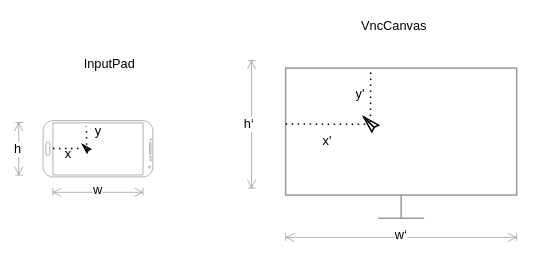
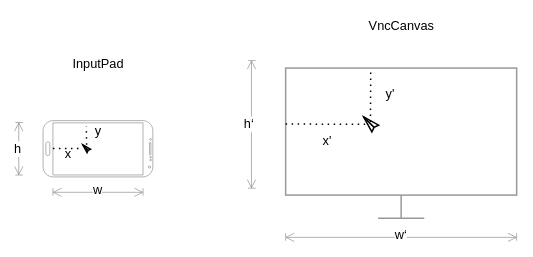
- <mxCell id="5" value="VncCanvas" style="text;html=1;align=center;verticalAlign=middle;resizable=0;points=[];autosize=1;fontSize=17;" vertex="1" parent="1"><mxGeometry x="473.85" y="20" width="100" height="30" as="geometry" /></mxCell>
+ <mxCell id="5" value="VncCanvas" style="text;html=1;align=center;verticalAlign=middle;resizable=0;points=[];autosize=1;fontSize=17;" vertex="1" parent="1"><mxGeometry x="483.85" y="20" width="100" height="30" as="geometry" /></mxCell>
- <mxCell id="3" value="InputPad" style="text;html=1;align=center;verticalAlign=middle;resizable=0;points=[];autosize=1;fontSize=17;" vertex="1" parent="1"><mxGeometry x="105.01" y="70" width="80" height="30" as="geometry" /></mxCell>
+ <mxCell id="3" value="InputPad" style="text;html=1;align=center;verticalAlign=middle;resizable=0;points=[];autosize=1;fontSize=17;" vertex="1" parent="1"><mxGeometry x="90.01" y="70" width="80" height="30" as="geometry" /></mxCell>
- <mxCell id="19" value="y'" style="text;html=1;align=center;verticalAlign=middle;resizable=0;points=[];autosize=1;fontSize=17;" vertex="1" parent="1"><mxGeometry x="463.85" y="110" width="30" height="30" as="geometry" /></mxCell>
+ <mxCell id="19" value="y'" style="text;html=1;align=center;verticalAlign=middle;resizable=0;points=[];autosize=1;fontSize=17;" vertex="1" parent="1"><mxGeometry x="503.85" y="110" width="30" height="30" as="geometry" /></mxCell>
